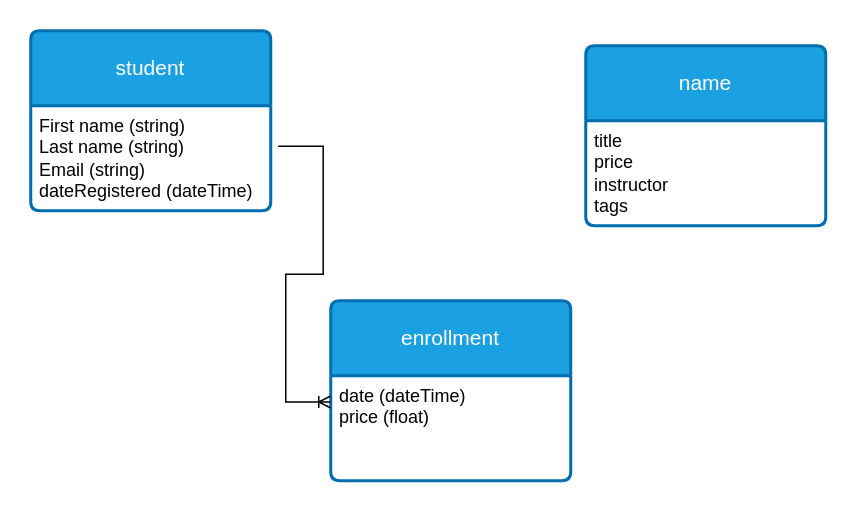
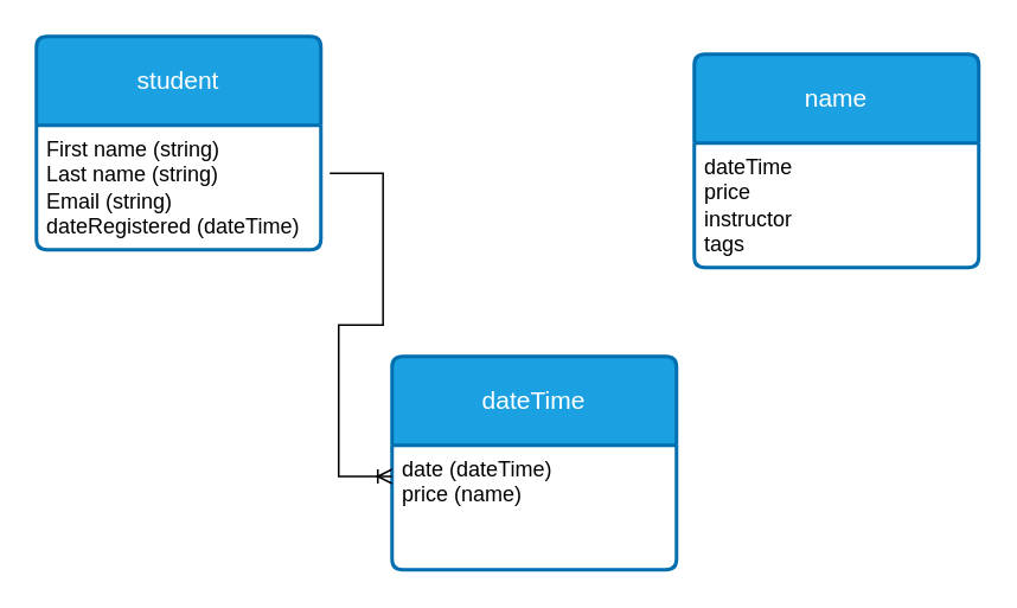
- <mxCell id="5" value="title&lt;br&gt;price&lt;br&gt;instructor&lt;br&gt;tags" style="align=left;strokeColor=none;fillColor=none;spacingLeft=4;fontSize=12;verticalAlign=top;resizable=0;rotatable=0;part=1;html=1;" vertex="1" parent="4"><mxGeometry y="50" width="160" height="70" as="geometry" /></mxCell>
+ <mxCell id="5" value="dateTime&lt;br&gt;price&lt;br&gt;instructor&lt;br&gt;tags" style="align=left;strokeColor=none;fillColor=none;spacingLeft=4;fontSize=12;verticalAlign=top;resizable=0;rotatable=0;part=1;html=1;" vertex="1" parent="4"><mxGeometry y="50" width="160" height="70" as="geometry" /></mxCell>
- <mxCell id="6" value="enrollment" style="swimlane;childLayout=stackLayout;horizontal=1;startSize=50;horizontalStack=0;rounded=1;fontSize=14;fontStyle=0;strokeWidth=2;resizeParent=0;resizeLast=1;shadow=0;dashed=0;align=center;arcSize=4;whiteSpace=wrap;html=1;fillColor=#1ba1e2;fontColor=#ffffff;strokeColor=#006EAF;" vertex="1" parent="1"><mxGeometry x="220" y="200" width="160" height="120" as="geometry" /></mxCell>
+ <mxCell id="6" value="dateTime" style="swimlane;childLayout=stackLayout;horizontal=1;startSize=50;horizontalStack=0;rounded=1;fontSize=14;fontStyle=0;strokeWidth=2;resizeParent=0;resizeLast=1;shadow=0;dashed=0;align=center;arcSize=4;whiteSpace=wrap;html=1;fillColor=#1ba1e2;fontColor=#ffffff;strokeColor=#006EAF;" vertex="1" parent="1"><mxGeometry x="220" y="200" width="160" height="120" as="geometry" /></mxCell>
- <mxCell id="7" value="date (dateTime)&lt;br&gt;price (float)" style="align=left;strokeColor=none;fillColor=none;spacingLeft=4;fontSize=12;verticalAlign=top;resizable=0;rotatable=0;part=1;html=1;" vertex="1" parent="6"><mxGeometry y="50" width="160" height="70" as="geometry" /></mxCell>
+ <mxCell id="7" value="date (dateTime)&lt;br&gt;price (name)" style="align=left;strokeColor=none;fillColor=none;spacingLeft=4;fontSize=12;verticalAlign=top;resizable=0;rotatable=0;part=1;html=1;" vertex="1" parent="6"><mxGeometry y="50" width="160" height="70" as="geometry" /></mxCell>
